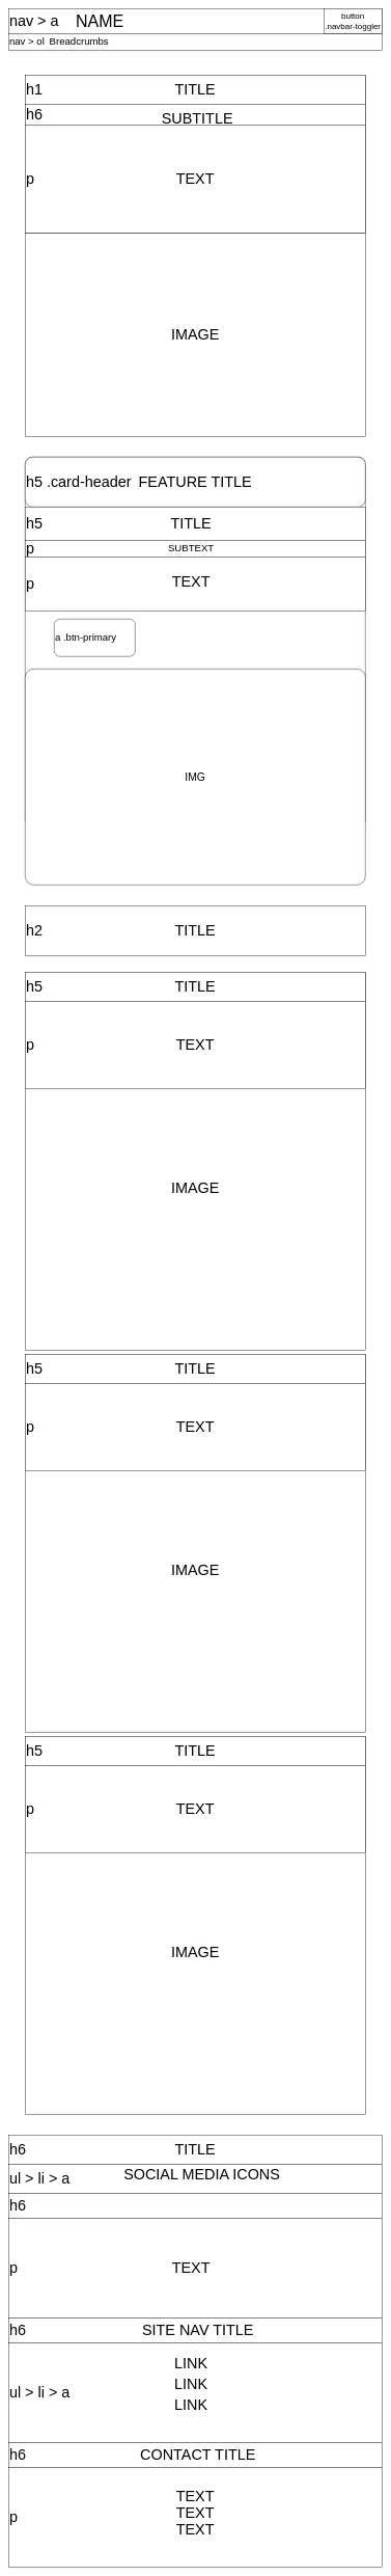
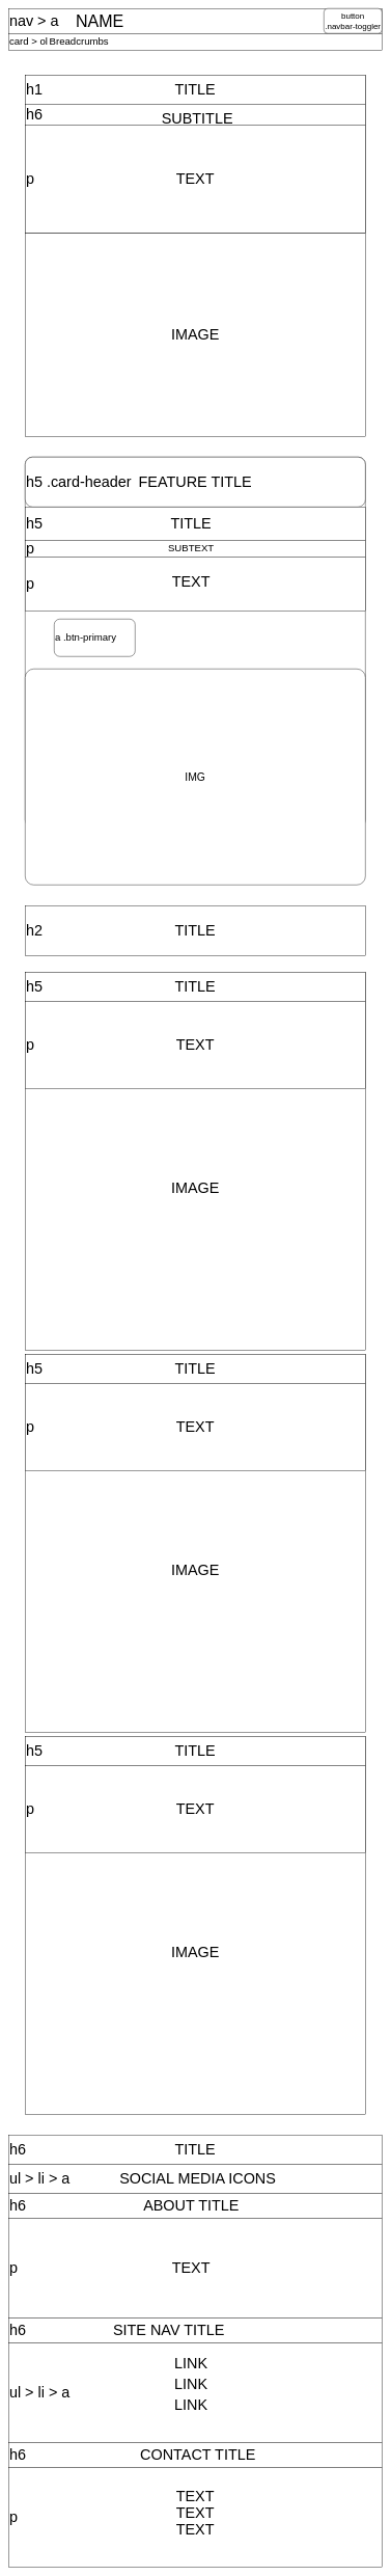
- <mxCell id="6" value="&lt;font style=&quot;font-size: 20px&quot;&gt;button&lt;br&gt;.navbar-toggler&lt;/font&gt;" parent="1" style="rounded=0;whiteSpace=wrap;html=1;" vertex="1"><mxGeometry as="geometry" width="140" height="60" x="780" y="20" /></mxCell>
+ <mxCell id="6" value="&lt;font style=&quot;font-size: 20px&quot;&gt;button&lt;br&gt;.navbar-toggler&lt;/font&gt;" parent="1" style="whiteSpace=wrap;html=1;rounded=1;" vertex="1"><mxGeometry as="geometry" width="140" height="60" x="780" y="20" /></mxCell>
- <mxCell id="4" value="&lt;div align=&quot;left&quot;&gt;&lt;font style=&quot;font-size: 24px&quot;&gt;nav &amp;gt; ol&lt;/font&gt;&lt;/div&gt;" parent="1" style="rounded=0;whiteSpace=wrap;html=1;align=left;" vertex="1"><mxGeometry as="geometry" width="900" height="40" y="80" x="20" /></mxCell>
+ <mxCell id="4" value="&lt;div align=&quot;left&quot;&gt;&lt;font style=&quot;font-size: 24px&quot;&gt;card &amp;gt; ol&lt;/font&gt;&lt;/div&gt;" parent="1" style="rounded=0;whiteSpace=wrap;html=1;align=left;" vertex="1"><mxGeometry as="geometry" width="900" height="40" y="80" x="20" /></mxCell>
- <mxCell id="37" value="&lt;font style=&quot;font-size: 36px&quot;&gt;SOCIAL MEDIA ICONS&lt;/font&gt;" parent="1" style="text;html=1;strokeColor=none;fillColor=none;align=center;verticalAlign=middle;whiteSpace=wrap;rounded=0;" vertex="1"><mxGeometry x="292" y="5225" as="geometry" width="388" height="20" /></mxCell>
+ <mxCell id="37" value="&lt;font style=&quot;font-size: 36px&quot;&gt;SOCIAL MEDIA ICONS&lt;/font&gt;" parent="1" style="text;html=1;strokeColor=none;fillColor=none;align=center;verticalAlign=middle;whiteSpace=wrap;rounded=0;" vertex="1"><mxGeometry as="geometry" width="388" height="20" x="282" y="5235" /></mxCell>
+ <mxCell id="47" value="&lt;font style=&quot;font-size: 36px&quot;&gt;ABOUT TITLE&lt;/font&gt;" parent="1" style="text;html=1;strokeColor=none;fillColor=none;align=center;verticalAlign=middle;whiteSpace=wrap;rounded=0;" vertex="1"><mxGeometry as="geometry" width="245" height="20" x="337.5" y="5300" /></mxCell>
- <mxCell id="51" value="&lt;font style=&quot;font-size: 36px&quot;&gt;SITE NAV TITLE&lt;/font&gt;" parent="1" style="text;html=1;strokeColor=none;fillColor=none;align=center;verticalAlign=middle;whiteSpace=wrap;rounded=0;" vertex="1"><mxGeometry as="geometry" width="305" height="20" x="323.5" y="5600" /></mxCell>
+ <mxCell id="51" value="&lt;font style=&quot;font-size: 36px&quot;&gt;SITE NAV TITLE&lt;/font&gt;" parent="1" style="text;html=1;strokeColor=none;fillColor=none;align=center;verticalAlign=middle;whiteSpace=wrap;rounded=0;" vertex="1"><mxGeometry x="253.5" y="5600" as="geometry" width="305" height="20" /></mxCell>
